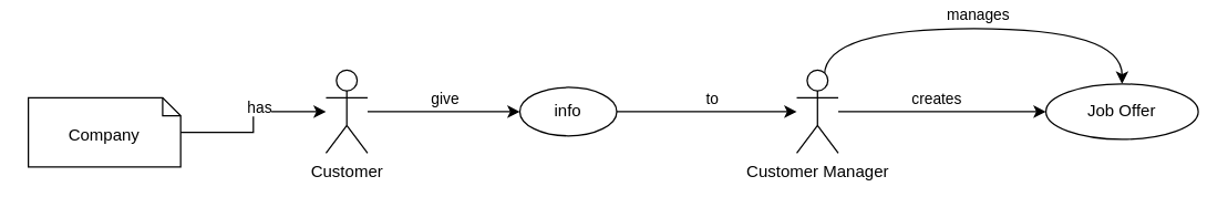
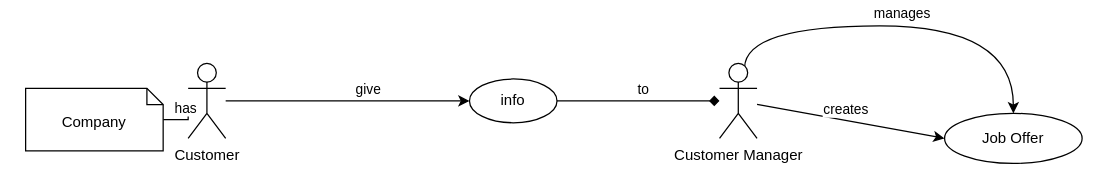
- <mxCell id="8" value="Customer" style="shape=umlActor;verticalLabelPosition=bottom;verticalAlign=top;html=1;" vertex="1" parent="1"><mxGeometry x="235" y="50" width="30" height="60" as="geometry" /></mxCell>
+ <mxCell id="8" value="Customer" style="shape=umlActor;verticalLabelPosition=bottom;verticalAlign=top;html=1;" vertex="1" parent="1"><mxGeometry x="150" y="50" width="30" height="60" as="geometry" /></mxCell>
- <mxCell id="13" style="rounded=0;orthogonalLoop=1;jettySize=auto;html=1;" edge="1" parent="1" source="12" target="5"><mxGeometry relative="1" as="geometry"><mxPoint x="605" y="190" as="targetPoint" /></mxGeometry></mxCell>
+ <mxCell id="13" style="rounded=0;orthogonalLoop=1;jettySize=auto;html=1;endArrow=diamond;" edge="1" parent="1" source="12" target="5"><mxGeometry relative="1" as="geometry"><mxPoint x="605" y="190" as="targetPoint" /></mxGeometry></mxCell>
- <mxCell id="15" value="Job Offer" style="ellipse;html=1;whiteSpace=wrap;" vertex="1" parent="1"><mxGeometry x="755" y="60" width="110" height="40" as="geometry" /></mxCell>
+ <mxCell id="15" value="Job Offer" style="ellipse;html=1;whiteSpace=wrap;" vertex="1" parent="1"><mxGeometry x="755" y="90" width="110" height="40" as="geometry" /></mxCell>
